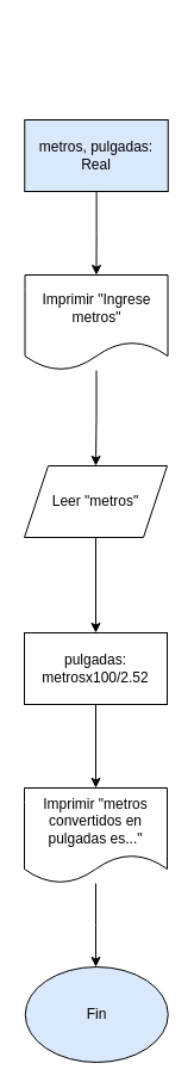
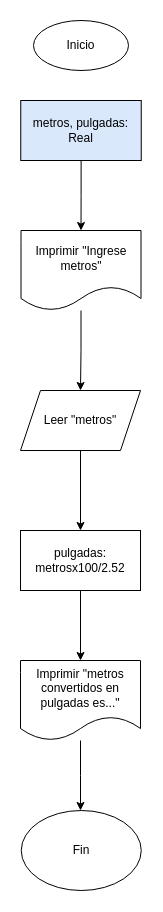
+ <mxCell id="2" value="Inicio" style="ellipse;whiteSpace=wrap;html=1;" vertex="1" parent="1"><mxGeometry x="33" y="20" width="95" height="50" as="geometry" /></mxCell>
- <mxCell id="13" value="Fin" style="ellipse;whiteSpace=wrap;html=1;fillColor=#dae8fc;" vertex="1" parent="1"><mxGeometry x="20.75" y="810" width="120" height="80" as="geometry" /></mxCell>
+ <mxCell id="13" value="Fin" style="ellipse;whiteSpace=wrap;html=1;" vertex="1" parent="1"><mxGeometry x="20.75" y="810" width="120" height="80" as="geometry" /></mxCell>
